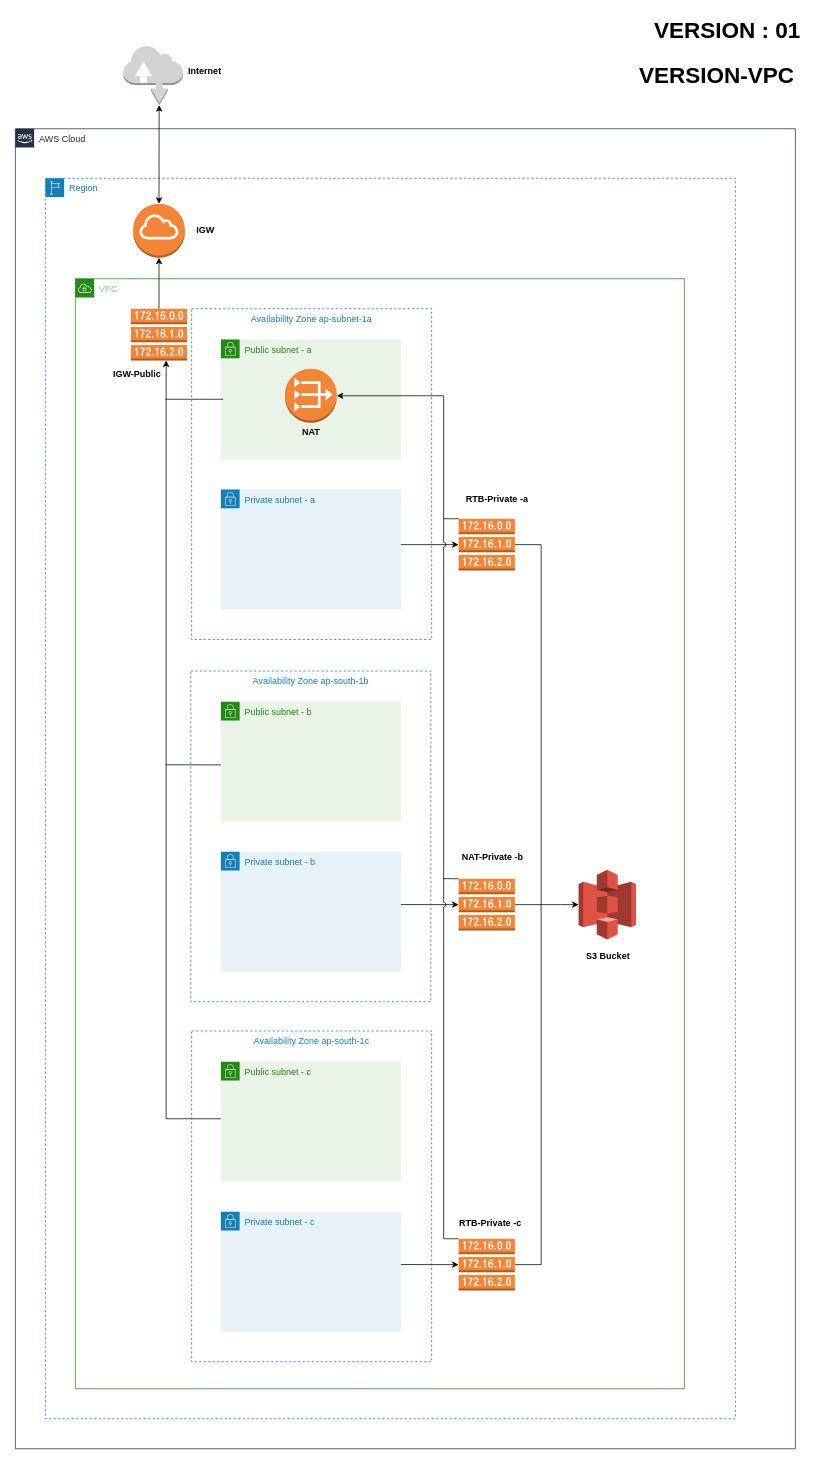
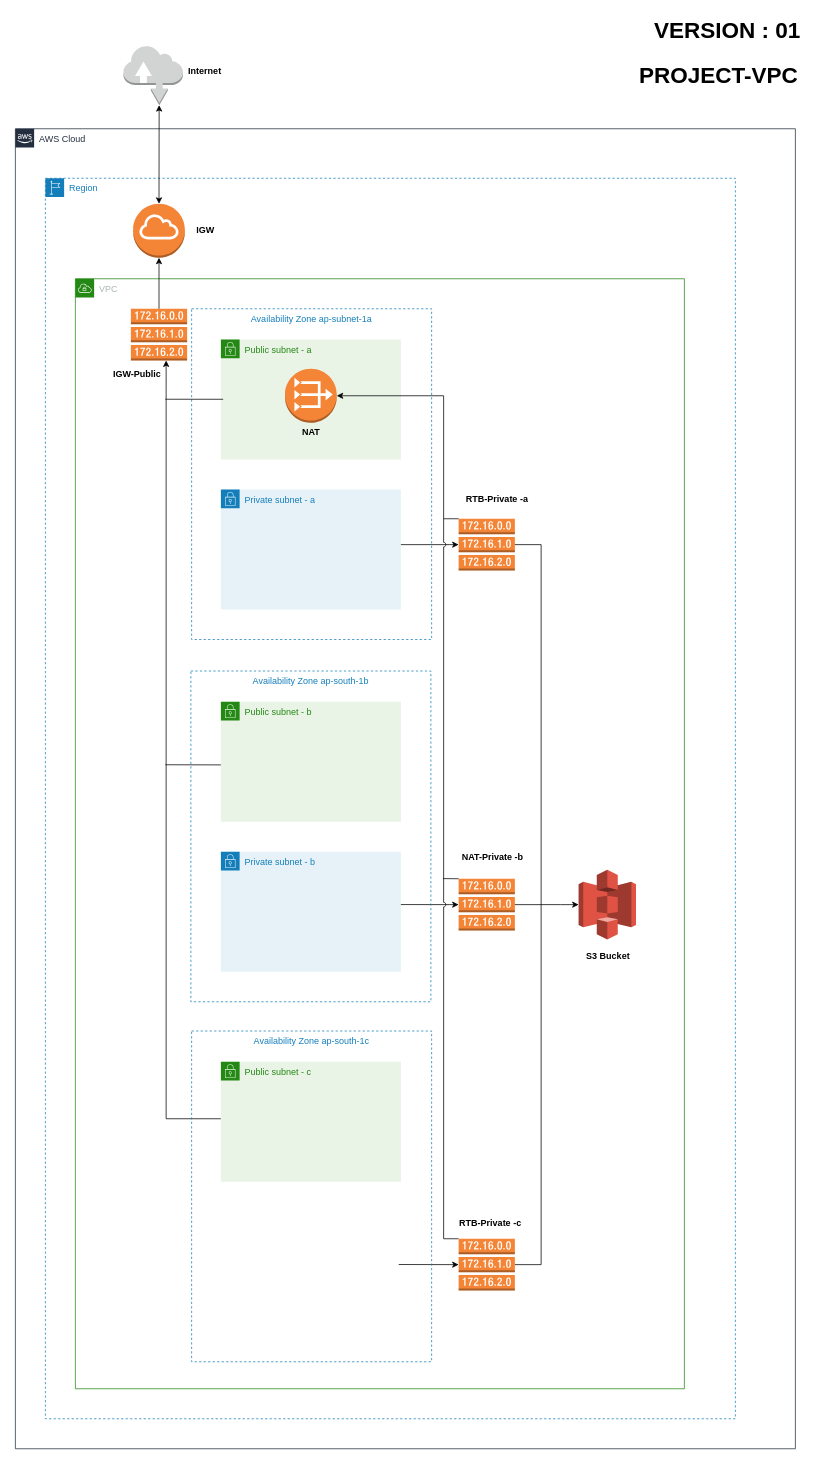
- <mxCell id="3" value="VERSION-VPC" style="text;html=1;resizable=0;points=[];autosize=1;align=left;verticalAlign=top;spacingTop=-4;fontSize=30;fontStyle=1" parent="1" vertex="1"><mxGeometry x="850" y="79.75" width="240" height="40" as="geometry" /></mxCell>
+ <mxCell id="3" value="PROJECT-VPC" style="text;html=1;resizable=0;points=[];autosize=1;align=left;verticalAlign=top;spacingTop=-4;fontSize=30;fontStyle=1" parent="1" vertex="1"><mxGeometry x="850" y="79.75" width="240" height="40" as="geometry" /></mxCell>
- <mxCell id="20" value="Private subnet - c" style="points=[[0,0],[0.25,0],[0.5,0],[0.75,0],[1,0],[1,0.25],[1,0.5],[1,0.75],[1,1],[0.75,1],[0.5,1],[0.25,1],[0,1],[0,0.75],[0,0.5],[0,0.25]];outlineConnect=0;gradientColor=none;html=1;whiteSpace=wrap;fontSize=12;fontStyle=0;container=1;pointerEvents=0;collapsible=0;recursiveResize=0;shape=mxgraph.aws4.group;grIcon=mxgraph.aws4.group_security_group;grStroke=0;strokeColor=#147EBA;fillColor=#E6F2F8;verticalAlign=top;align=left;spacingLeft=30;fontColor=#147EBA;dashed=0;" parent="9" vertex="1"><mxGeometry x="194" y="1244" width="240" height="160" as="geometry" /></mxCell>
